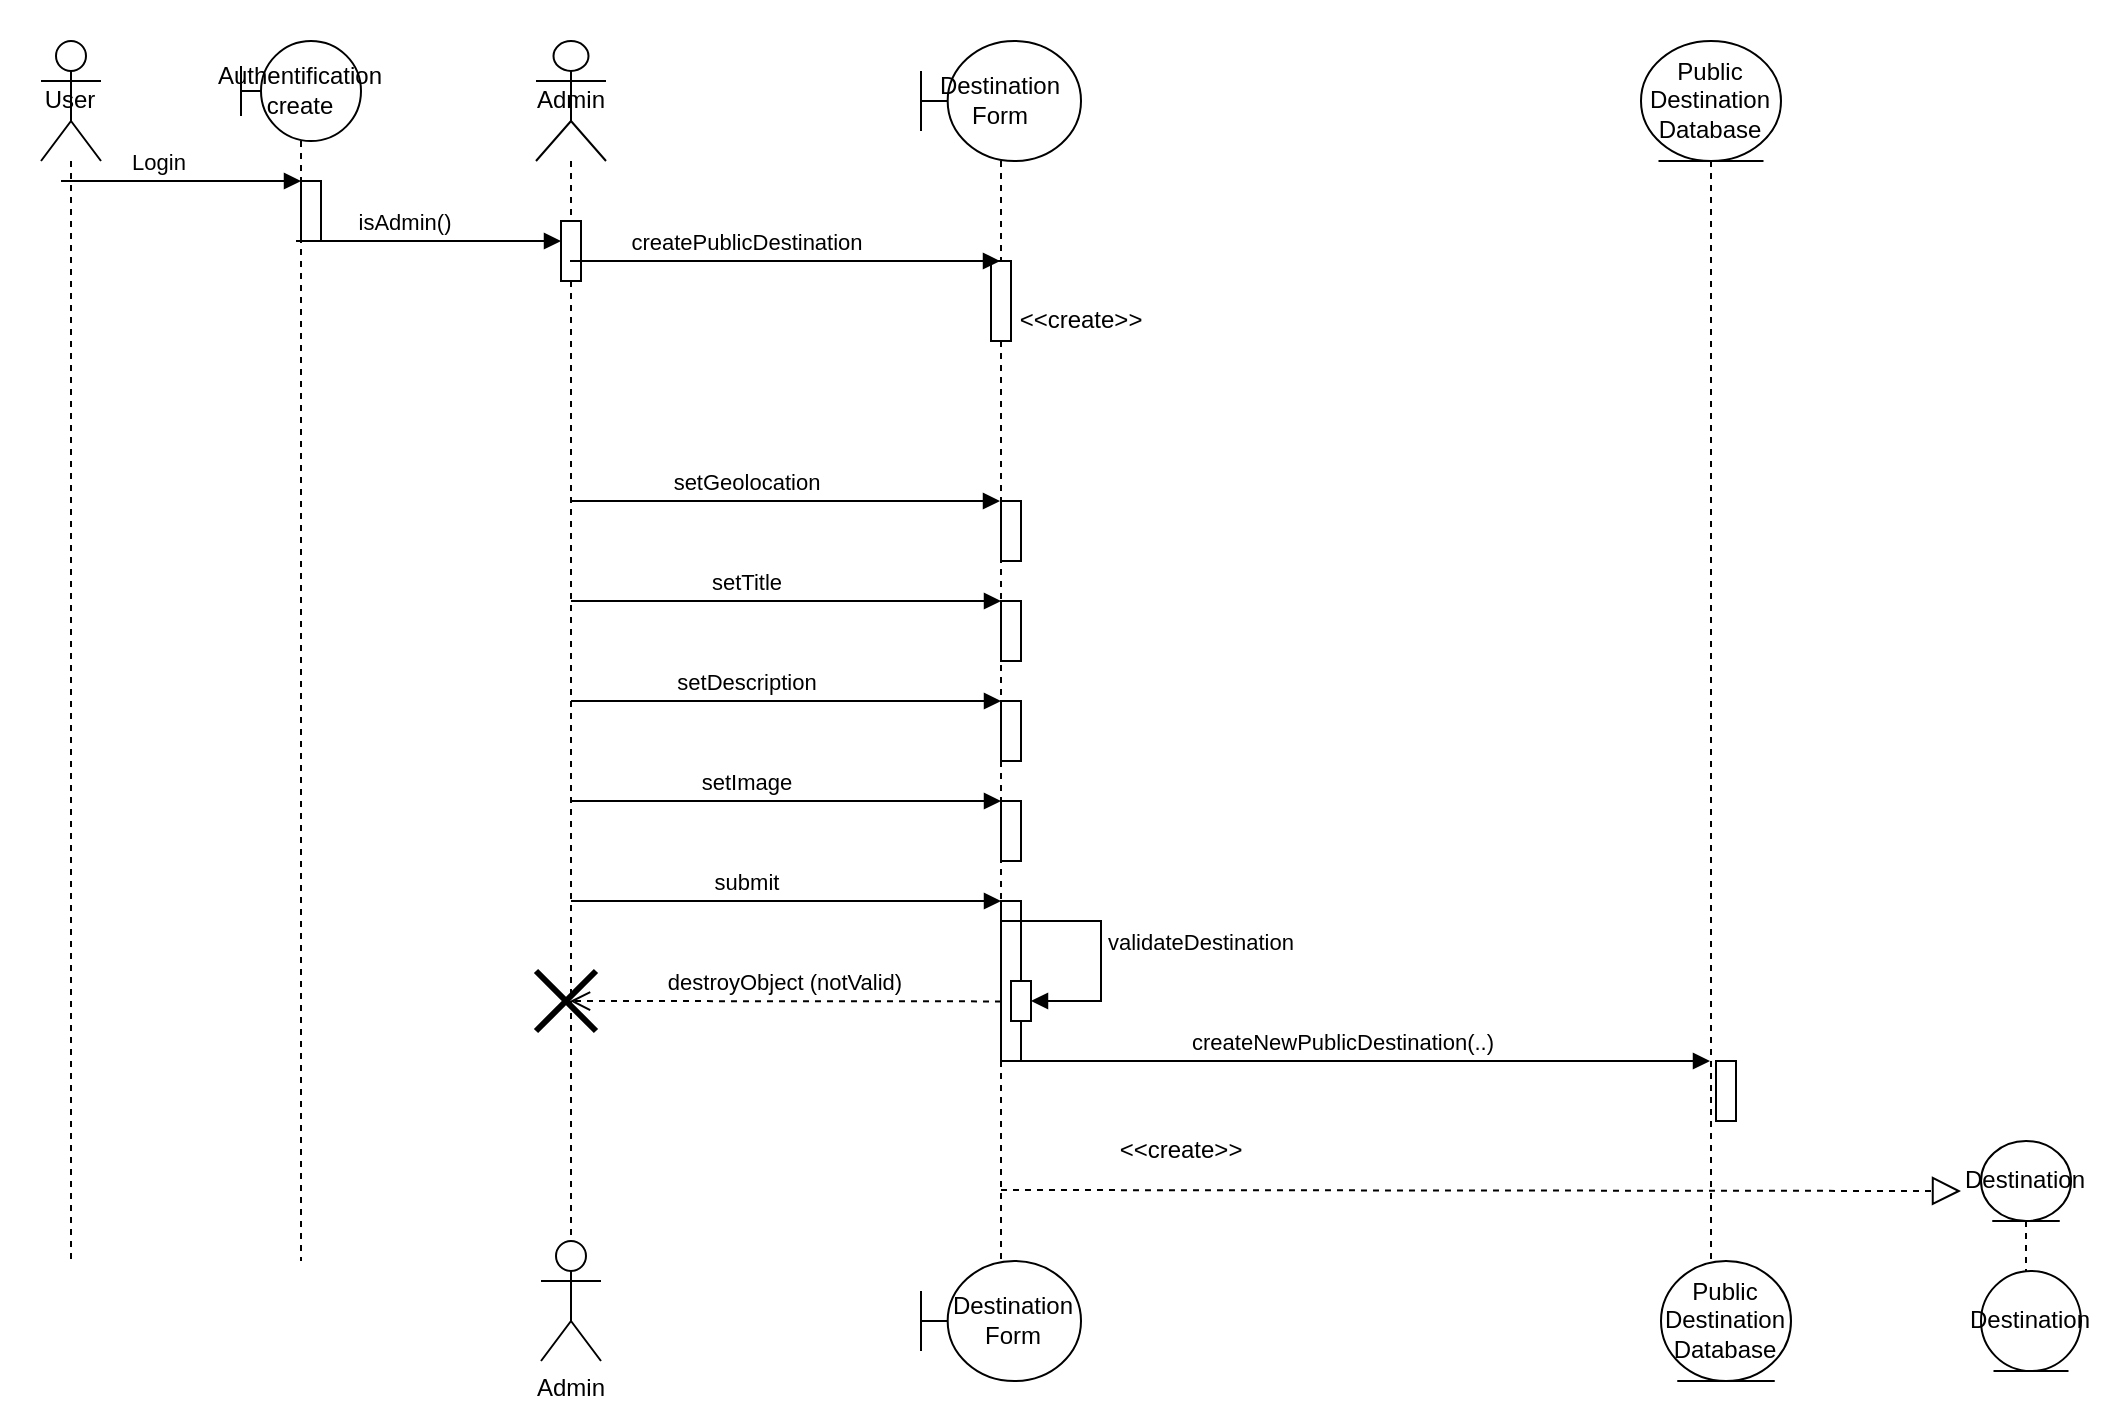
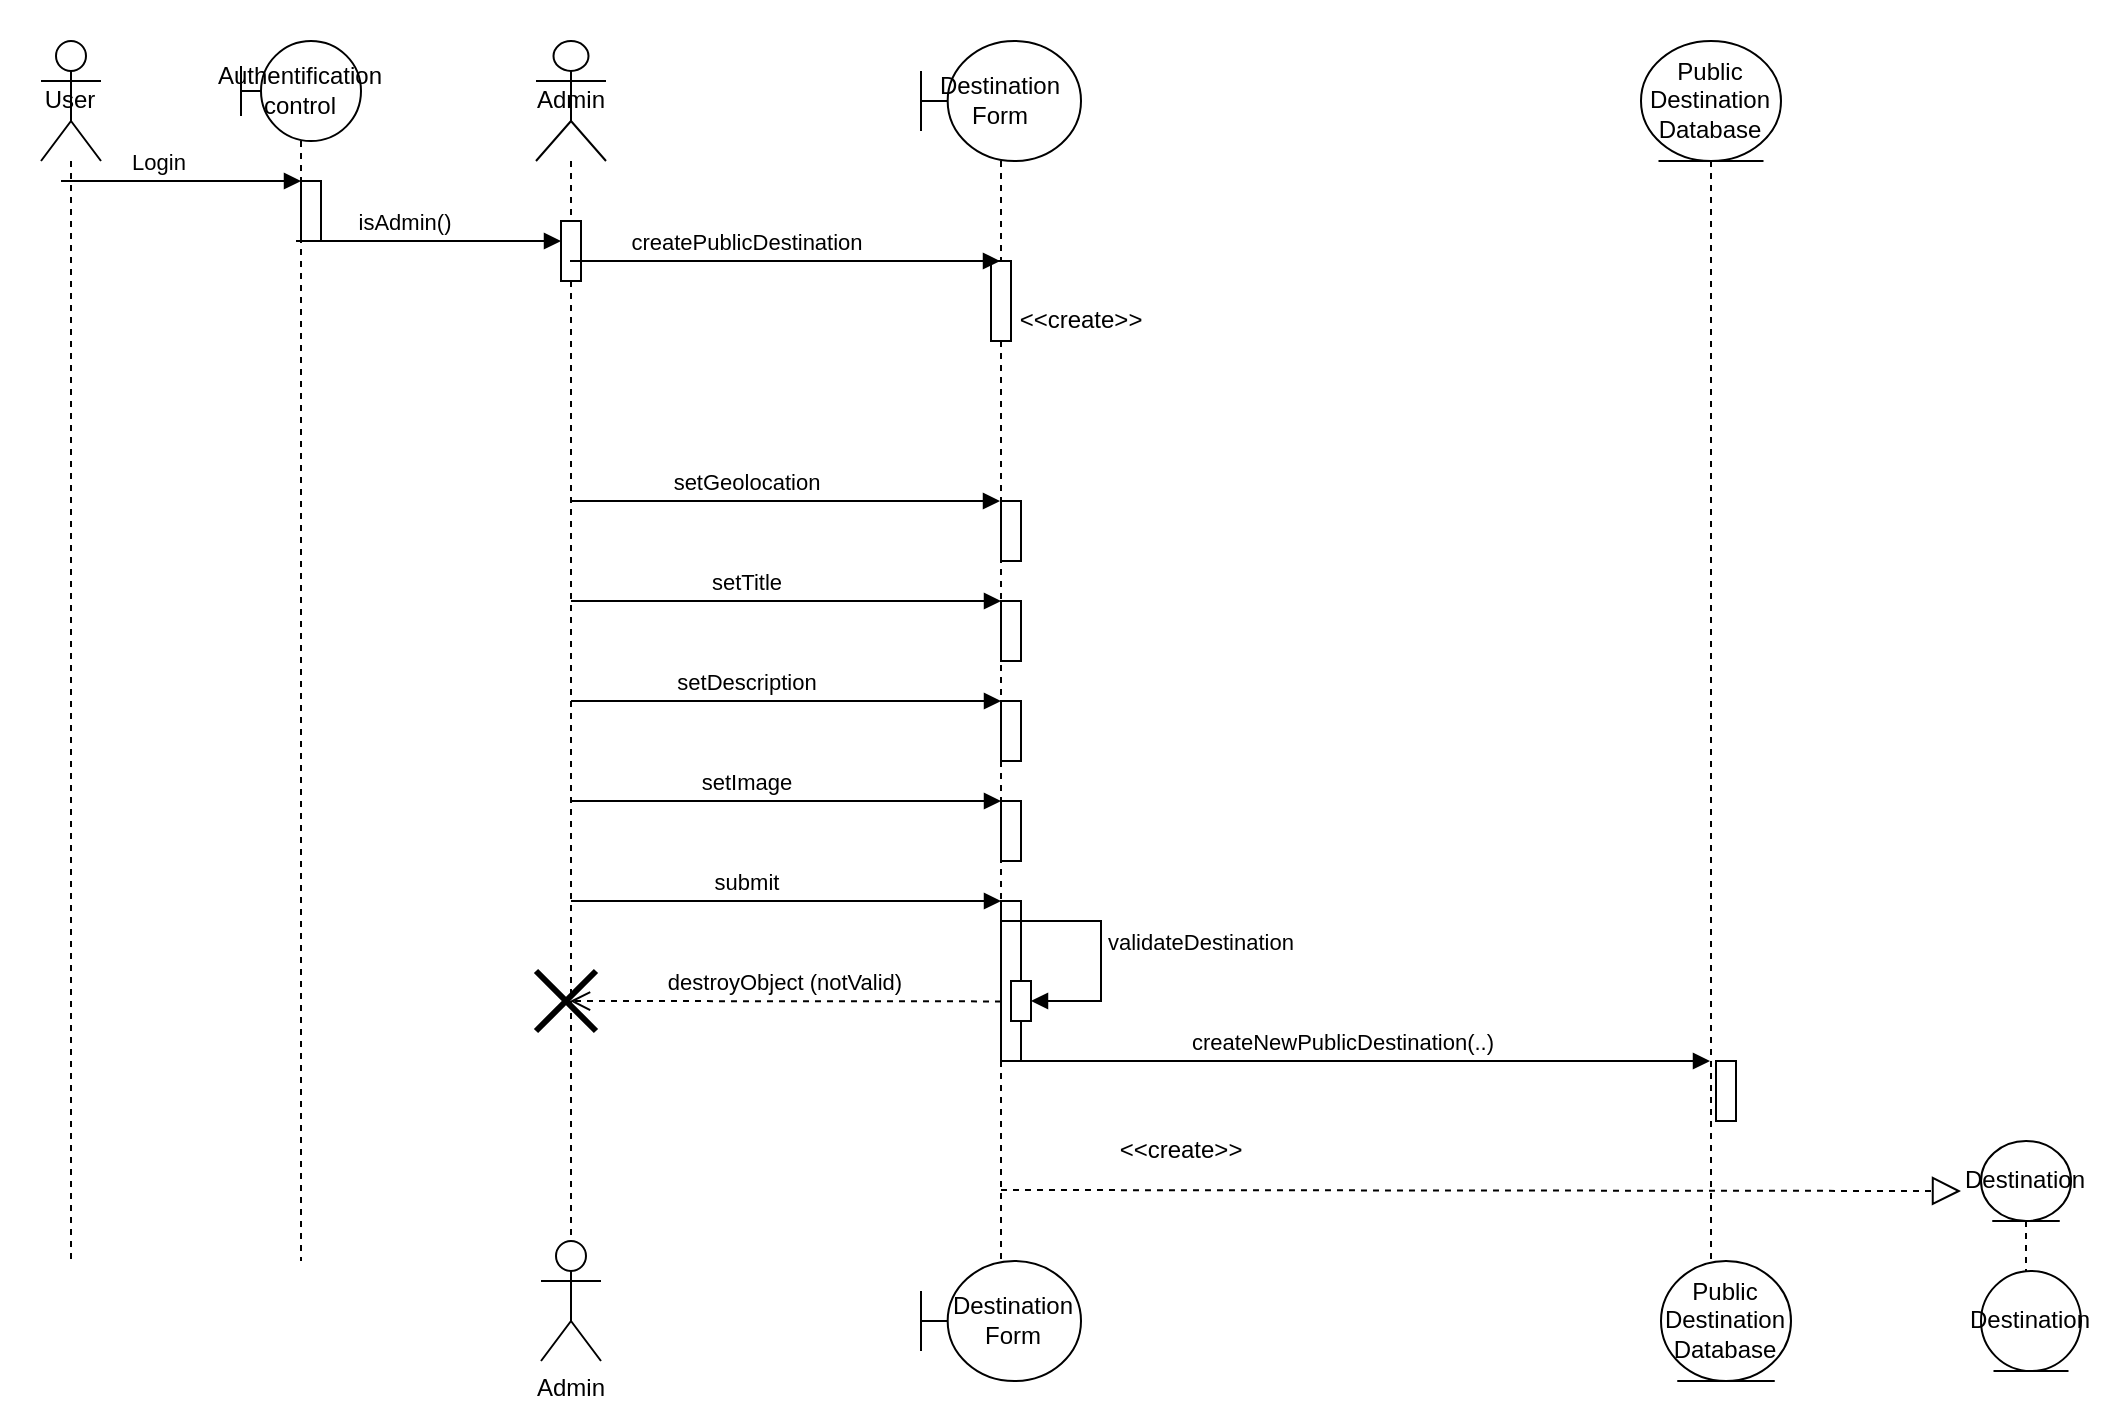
- <mxCell id="32" value="Authentification create" style="shape=umlLifeline;perimeter=lifelinePerimeter;whiteSpace=wrap;html=1;container=1;dropTarget=0;collapsible=0;recursiveResize=0;outlineConnect=0;portConstraint=eastwest;newEdgeStyle={&quot;edgeStyle&quot;:&quot;elbowEdgeStyle&quot;,&quot;elbow&quot;:&quot;vertical&quot;,&quot;curved&quot;:0,&quot;rounded&quot;:0};participant=umlBoundary;size=50;" vertex="1" parent="1"><mxGeometry x="120" y="20" width="60" height="610" as="geometry" /></mxCell>
+ <mxCell id="32" value="Authentification control" style="shape=umlLifeline;perimeter=lifelinePerimeter;whiteSpace=wrap;html=1;container=1;dropTarget=0;collapsible=0;recursiveResize=0;outlineConnect=0;portConstraint=eastwest;newEdgeStyle={&quot;edgeStyle&quot;:&quot;elbowEdgeStyle&quot;,&quot;elbow&quot;:&quot;vertical&quot;,&quot;curved&quot;:0,&quot;rounded&quot;:0};participant=umlBoundary;size=50;" vertex="1" parent="1"><mxGeometry x="120" y="20" width="60" height="610" as="geometry" /></mxCell>
